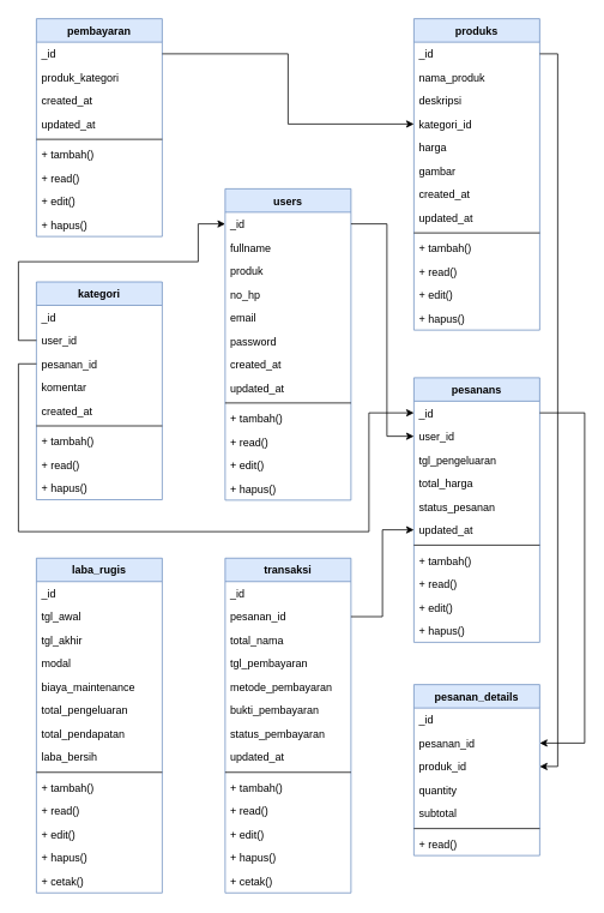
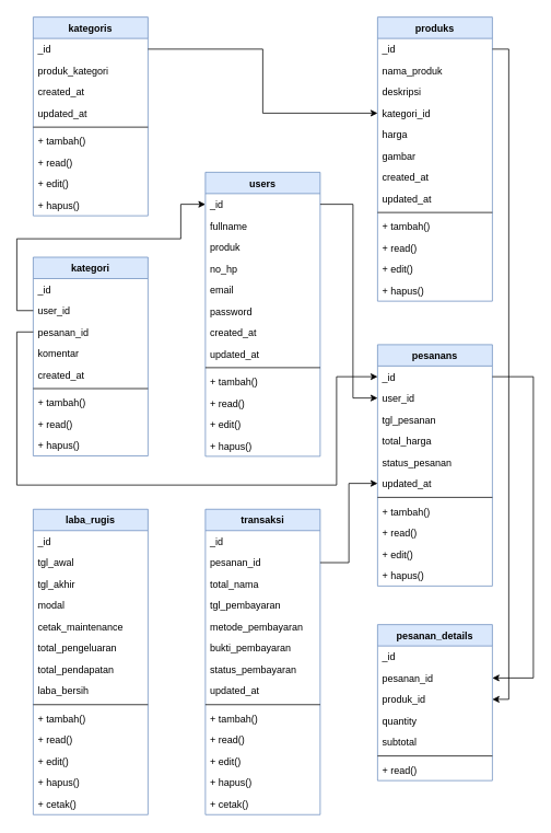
- <mxCell id="2" value="pembayaran" style="swimlane;fontStyle=1;align=center;verticalAlign=top;childLayout=stackLayout;horizontal=1;startSize=26;horizontalStack=0;resizeParent=1;resizeLast=0;collapsible=1;marginBottom=0;rounded=0;shadow=0;strokeWidth=1;fillColor=#dae8fc;strokeColor=#6c8ebf;" parent="1" vertex="1"><mxGeometry x="40" y="20" width="140" height="242" as="geometry"><mxRectangle x="230" y="140" width="160" height="26" as="alternateBounds" /></mxGeometry></mxCell>
+ <mxCell id="2" value="kategoris" style="swimlane;fontStyle=1;align=center;verticalAlign=top;childLayout=stackLayout;horizontal=1;startSize=26;horizontalStack=0;resizeParent=1;resizeLast=0;collapsible=1;marginBottom=0;rounded=0;shadow=0;strokeWidth=1;fillColor=#dae8fc;strokeColor=#6c8ebf;" parent="1" vertex="1"><mxGeometry x="40" y="20" width="140" height="242" as="geometry"><mxRectangle x="230" y="140" width="160" height="26" as="alternateBounds" /></mxGeometry></mxCell>
- <mxCell id="53" value="tgl_pengeluaran" style="text;align=left;verticalAlign=top;spacingLeft=4;spacingRight=4;overflow=hidden;rotatable=0;points=[[0,0.5],[1,0.5]];portConstraint=eastwest;rounded=0;shadow=0;html=0;" vertex="1" parent="50"><mxGeometry y="78" width="140" height="26" as="geometry" /></mxCell>
+ <mxCell id="53" value="tgl_pesanan" style="text;align=left;verticalAlign=top;spacingLeft=4;spacingRight=4;overflow=hidden;rotatable=0;points=[[0,0.5],[1,0.5]];portConstraint=eastwest;rounded=0;shadow=0;html=0;" vertex="1" parent="50"><mxGeometry y="78" width="140" height="26" as="geometry" /></mxCell>
- <mxCell id="83" value="biaya_maintenance" style="text;align=left;verticalAlign=top;spacingLeft=4;spacingRight=4;overflow=hidden;rotatable=0;points=[[0,0.5],[1,0.5]];portConstraint=eastwest;rounded=0;shadow=0;html=0;" vertex="1" parent="78"><mxGeometry y="130" width="140" height="26" as="geometry" /></mxCell>
+ <mxCell id="83" value="cetak_maintenance" style="text;align=left;verticalAlign=top;spacingLeft=4;spacingRight=4;overflow=hidden;rotatable=0;points=[[0,0.5],[1,0.5]];portConstraint=eastwest;rounded=0;shadow=0;html=0;" vertex="1" parent="78"><mxGeometry y="130" width="140" height="26" as="geometry" /></mxCell>
